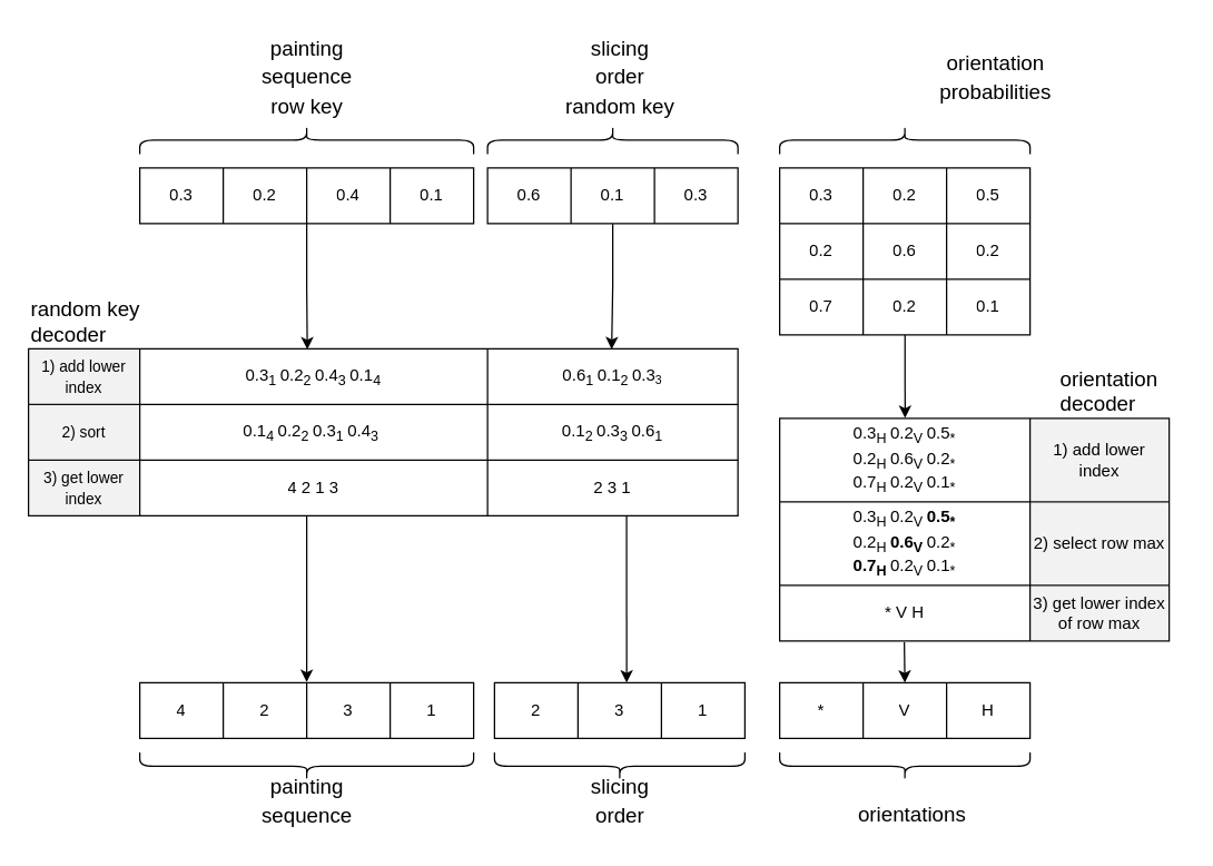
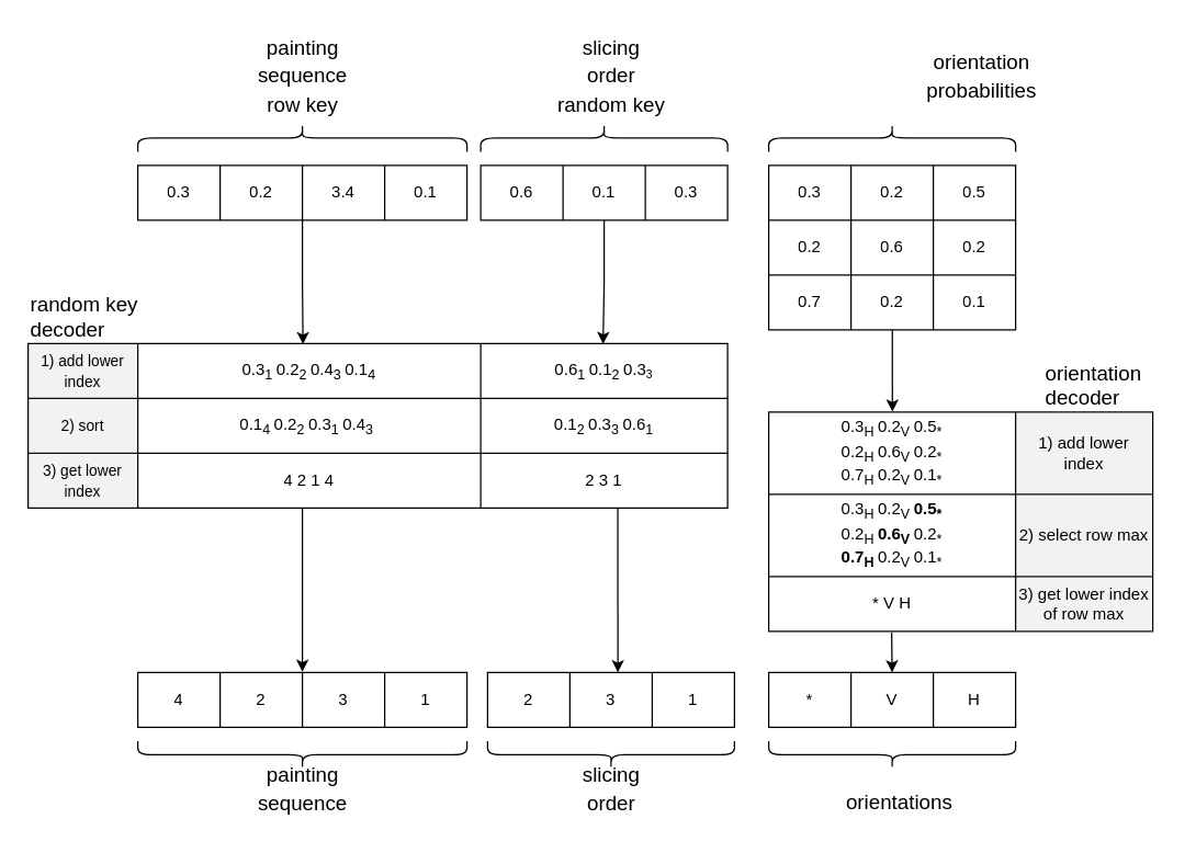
- <mxCell id="7" value="0.4" style="shape=partialRectangle;html=1;whiteSpace=wrap;connectable=0;fillColor=none;top=0;left=0;bottom=0;right=0;overflow=hidden;" parent="4" vertex="1"><mxGeometry x="120" width="60" height="40" as="geometry"><mxRectangle width="60" height="40" as="alternateBounds" /></mxGeometry></mxCell>
+ <mxCell id="7" value="3.4" style="shape=partialRectangle;html=1;whiteSpace=wrap;connectable=0;fillColor=none;top=0;left=0;bottom=0;right=0;overflow=hidden;" parent="4" vertex="1"><mxGeometry x="120" width="60" height="40" as="geometry"><mxRectangle width="60" height="40" as="alternateBounds" /></mxGeometry></mxCell>
- <mxCell id="49" value="4 2 1 3" style="shape=partialRectangle;html=1;whiteSpace=wrap;connectable=0;fillColor=none;top=0;left=0;bottom=0;right=0;overflow=hidden;" parent="47" vertex="1"><mxGeometry x="80" width="250" height="40" as="geometry"><mxRectangle width="250" height="40" as="alternateBounds" /></mxGeometry></mxCell>
+ <mxCell id="49" value="4 2 1 4" style="shape=partialRectangle;html=1;whiteSpace=wrap;connectable=0;fillColor=none;top=0;left=0;bottom=0;right=0;overflow=hidden;" parent="47" vertex="1"><mxGeometry x="80" width="250" height="40" as="geometry"><mxRectangle width="250" height="40" as="alternateBounds" /></mxGeometry></mxCell>
